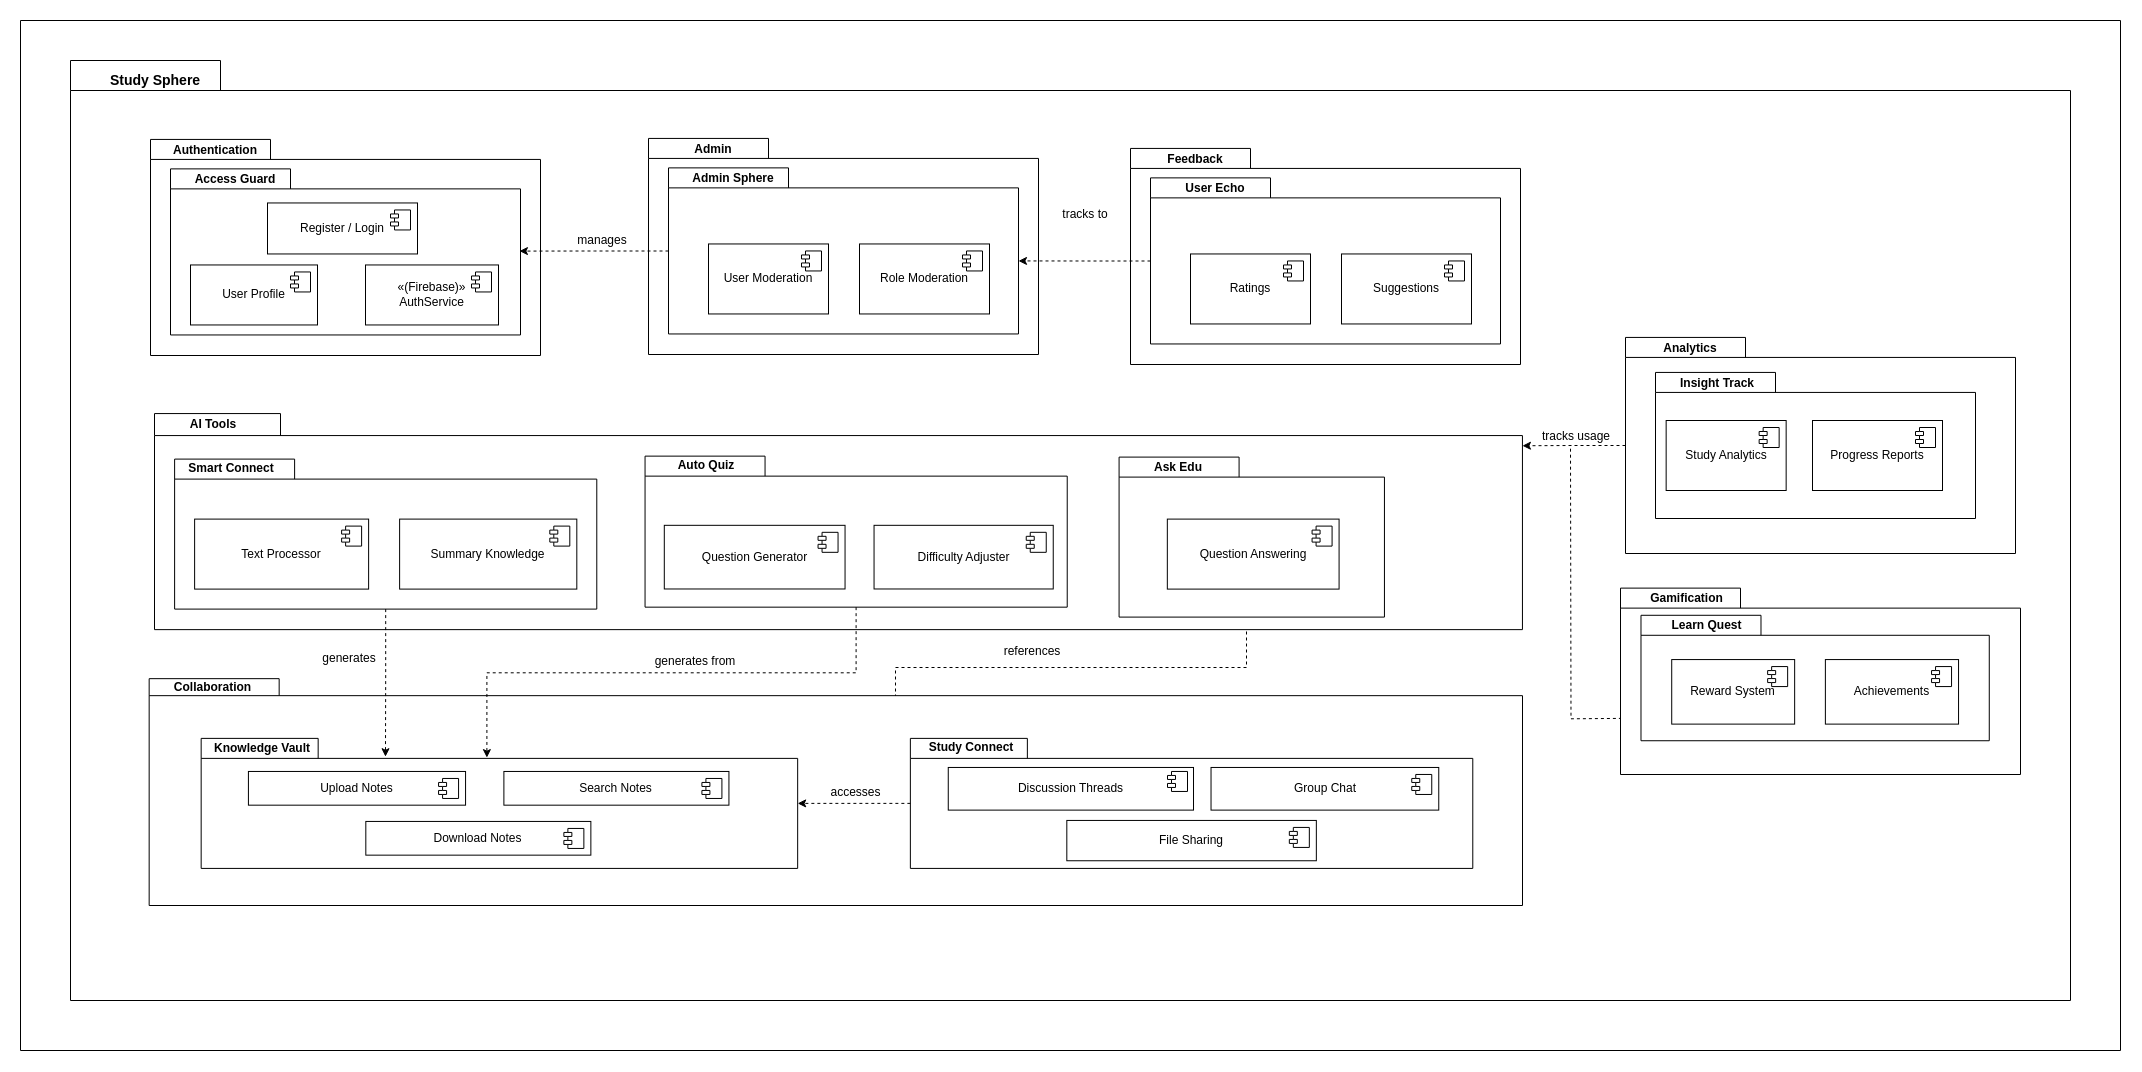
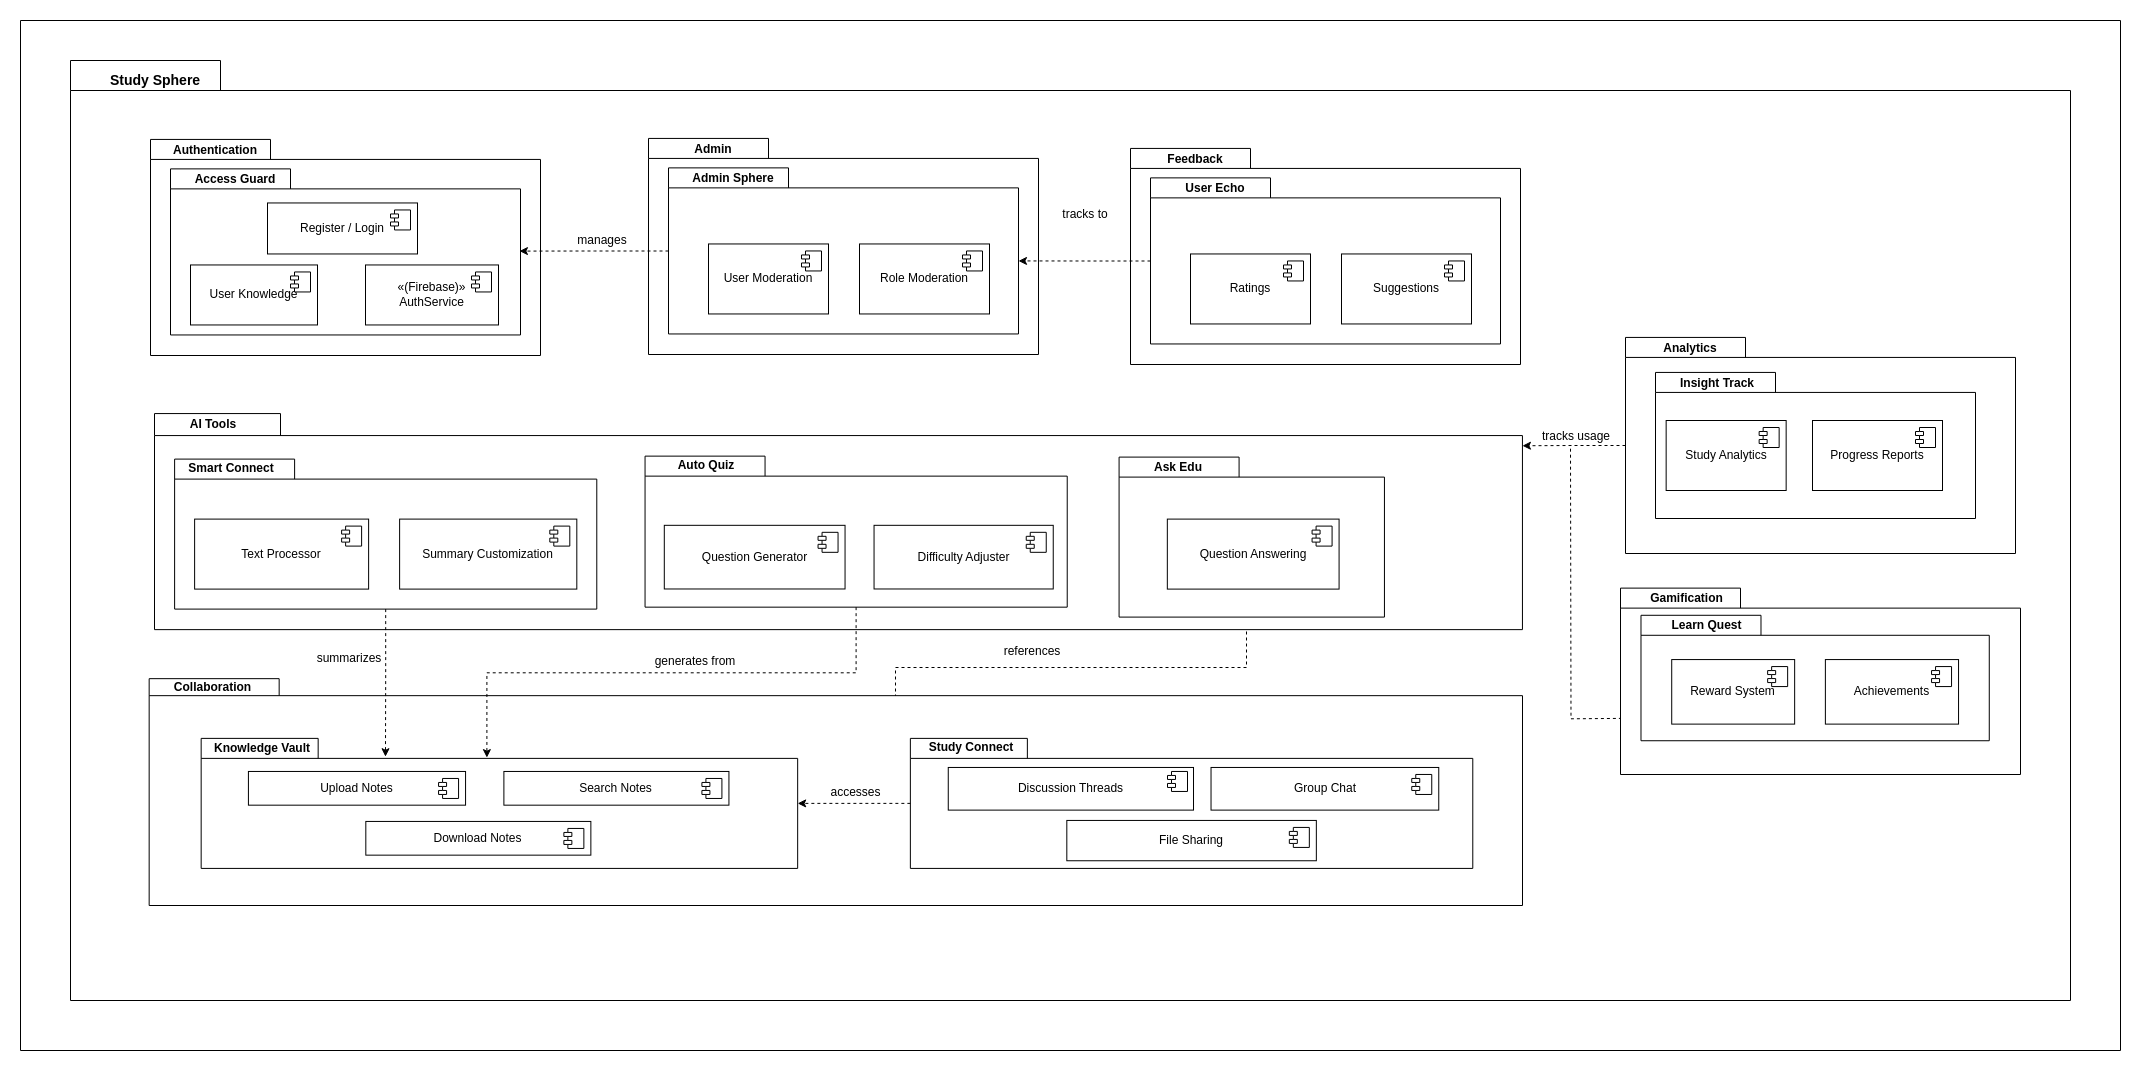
- <mxCell id="70" value="User Profile" style="html=1;dropTarget=0;whiteSpace=wrap;" parent="67" vertex="1"><mxGeometry x="20" y="100" width="127" height="60" as="geometry" /></mxCell>
+ <mxCell id="70" value="User Knowledge" style="html=1;dropTarget=0;whiteSpace=wrap;" parent="67" vertex="1"><mxGeometry x="20" y="100" width="127" height="60" as="geometry" /></mxCell>
- <mxCell id="45" value="Summary Knowledge" style="html=1;dropTarget=0;whiteSpace=wrap;" parent="40" vertex="1"><mxGeometry x="225" y="80" width="177.19" height="70" as="geometry" /></mxCell>
+ <mxCell id="45" value="Summary Customization" style="html=1;dropTarget=0;whiteSpace=wrap;" parent="40" vertex="1"><mxGeometry x="225" y="80" width="177.19" height="70" as="geometry" /></mxCell>
- <mxCell id="60" value="generates" style="text;strokeColor=none;align=center;fillColor=none;html=1;verticalAlign=middle;whiteSpace=wrap;rounded=0;" parent="38" vertex="1"><mxGeometry x="136.062" y="234" width="150" height="30" as="geometry" /></mxCell>
+ <mxCell id="60" value="summarizes" style="text;strokeColor=none;align=center;fillColor=none;html=1;verticalAlign=middle;whiteSpace=wrap;rounded=0;" parent="38" vertex="1"><mxGeometry x="136.062" y="234" width="150" height="30" as="geometry" /></mxCell>
